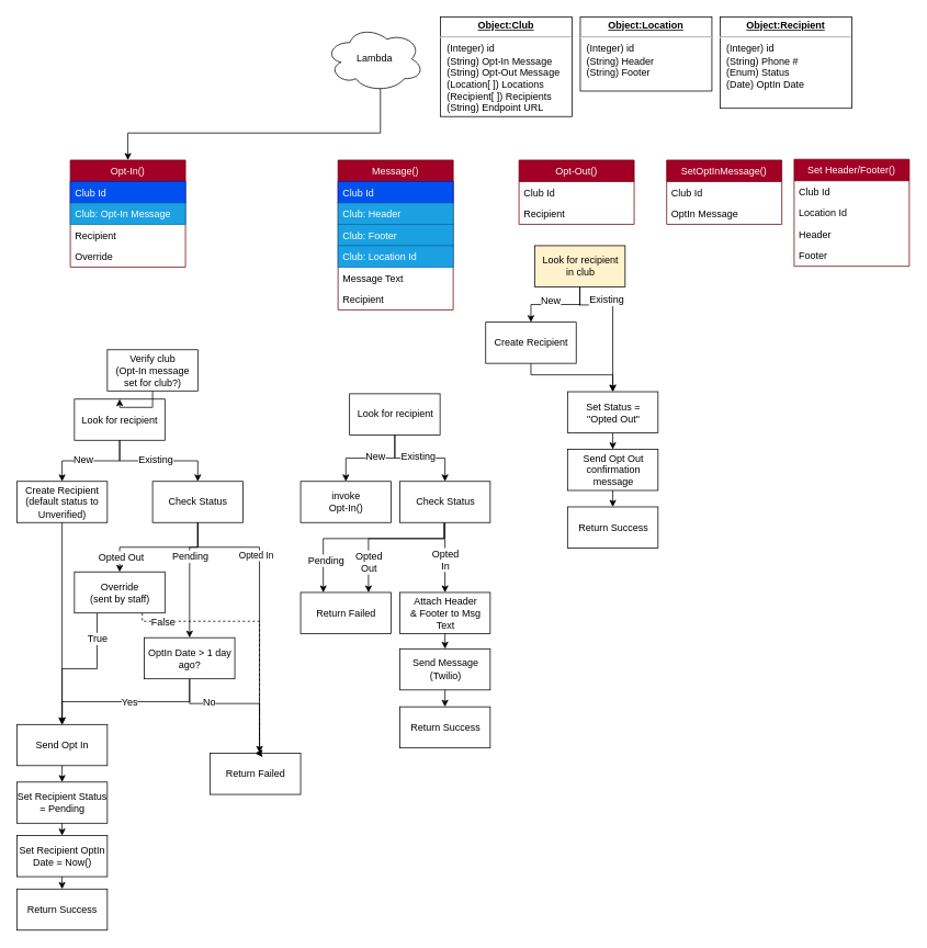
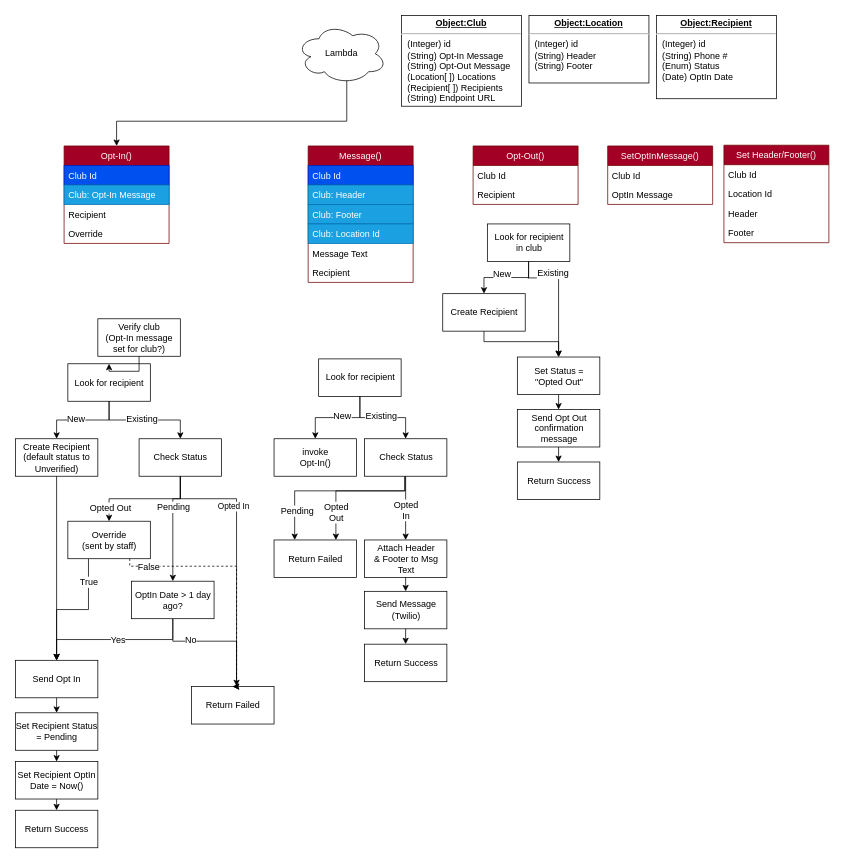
- <mxCell id="84" value="Look for recipient&lt;br&gt;in club&lt;br&gt;" style="html=1;labelBackgroundColor=none;fillColor=#fff2cc;" vertex="1" parent="1"><mxGeometry x="649.5" y="298" width="110" height="50" as="geometry" /></mxCell>
+ <mxCell id="84" value="Look for recipient&lt;br&gt;in club&lt;br&gt;" style="html=1;labelBackgroundColor=none;" vertex="1" parent="1"><mxGeometry x="649.5" y="298" width="110" height="50" as="geometry" /></mxCell>
